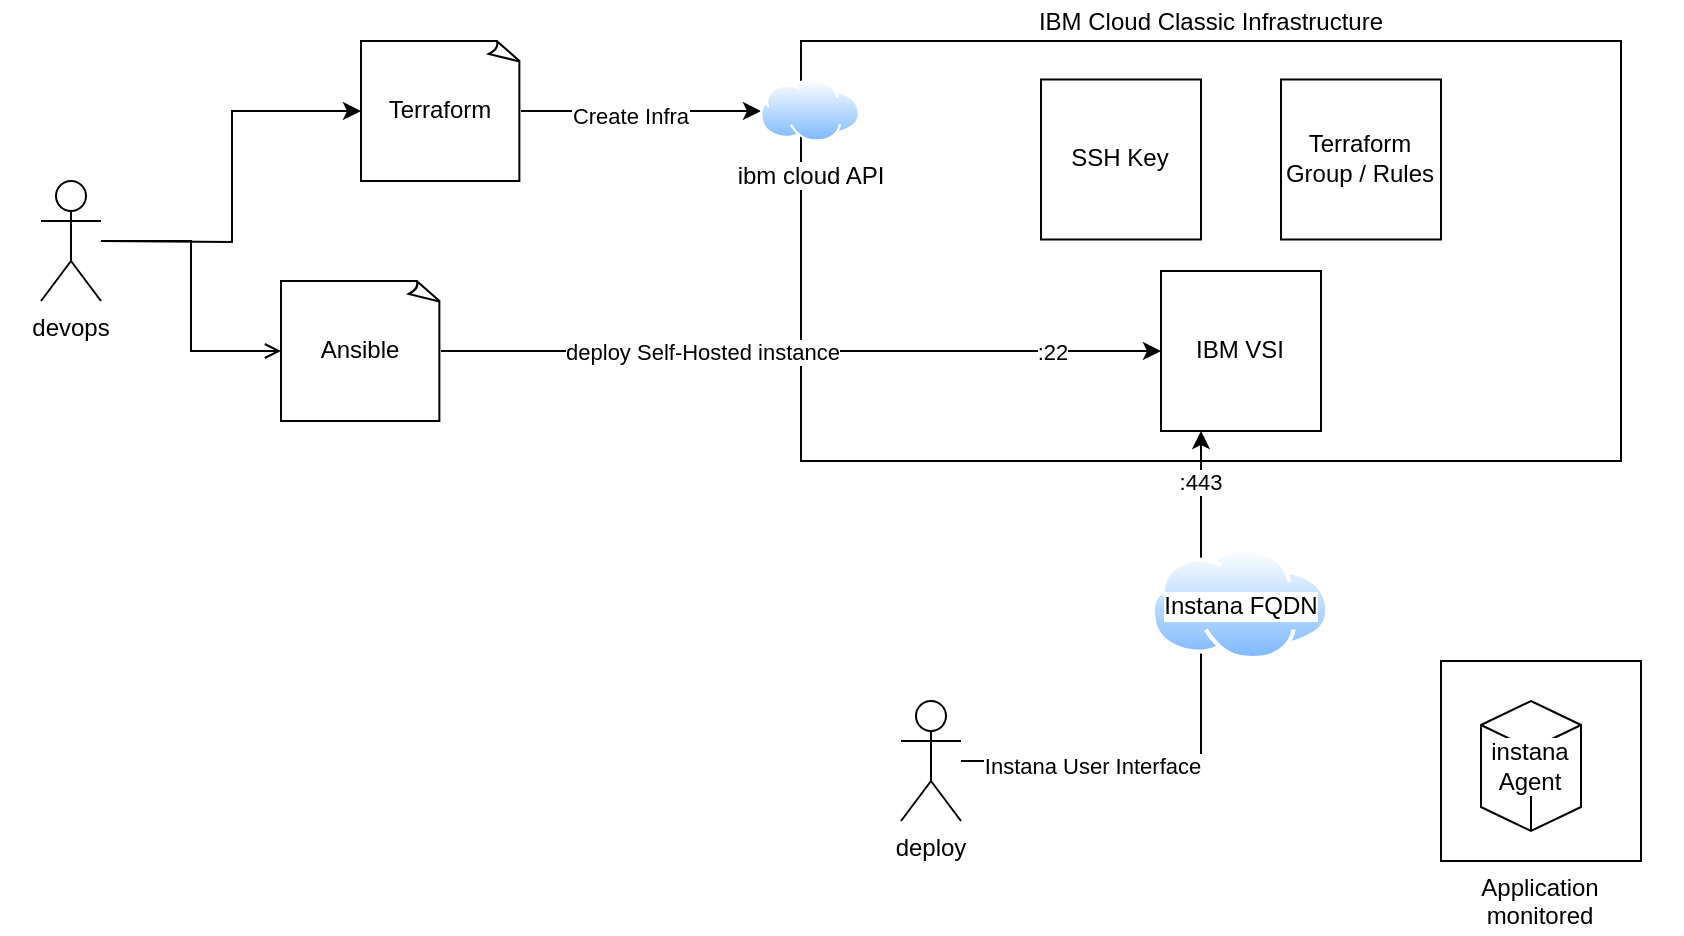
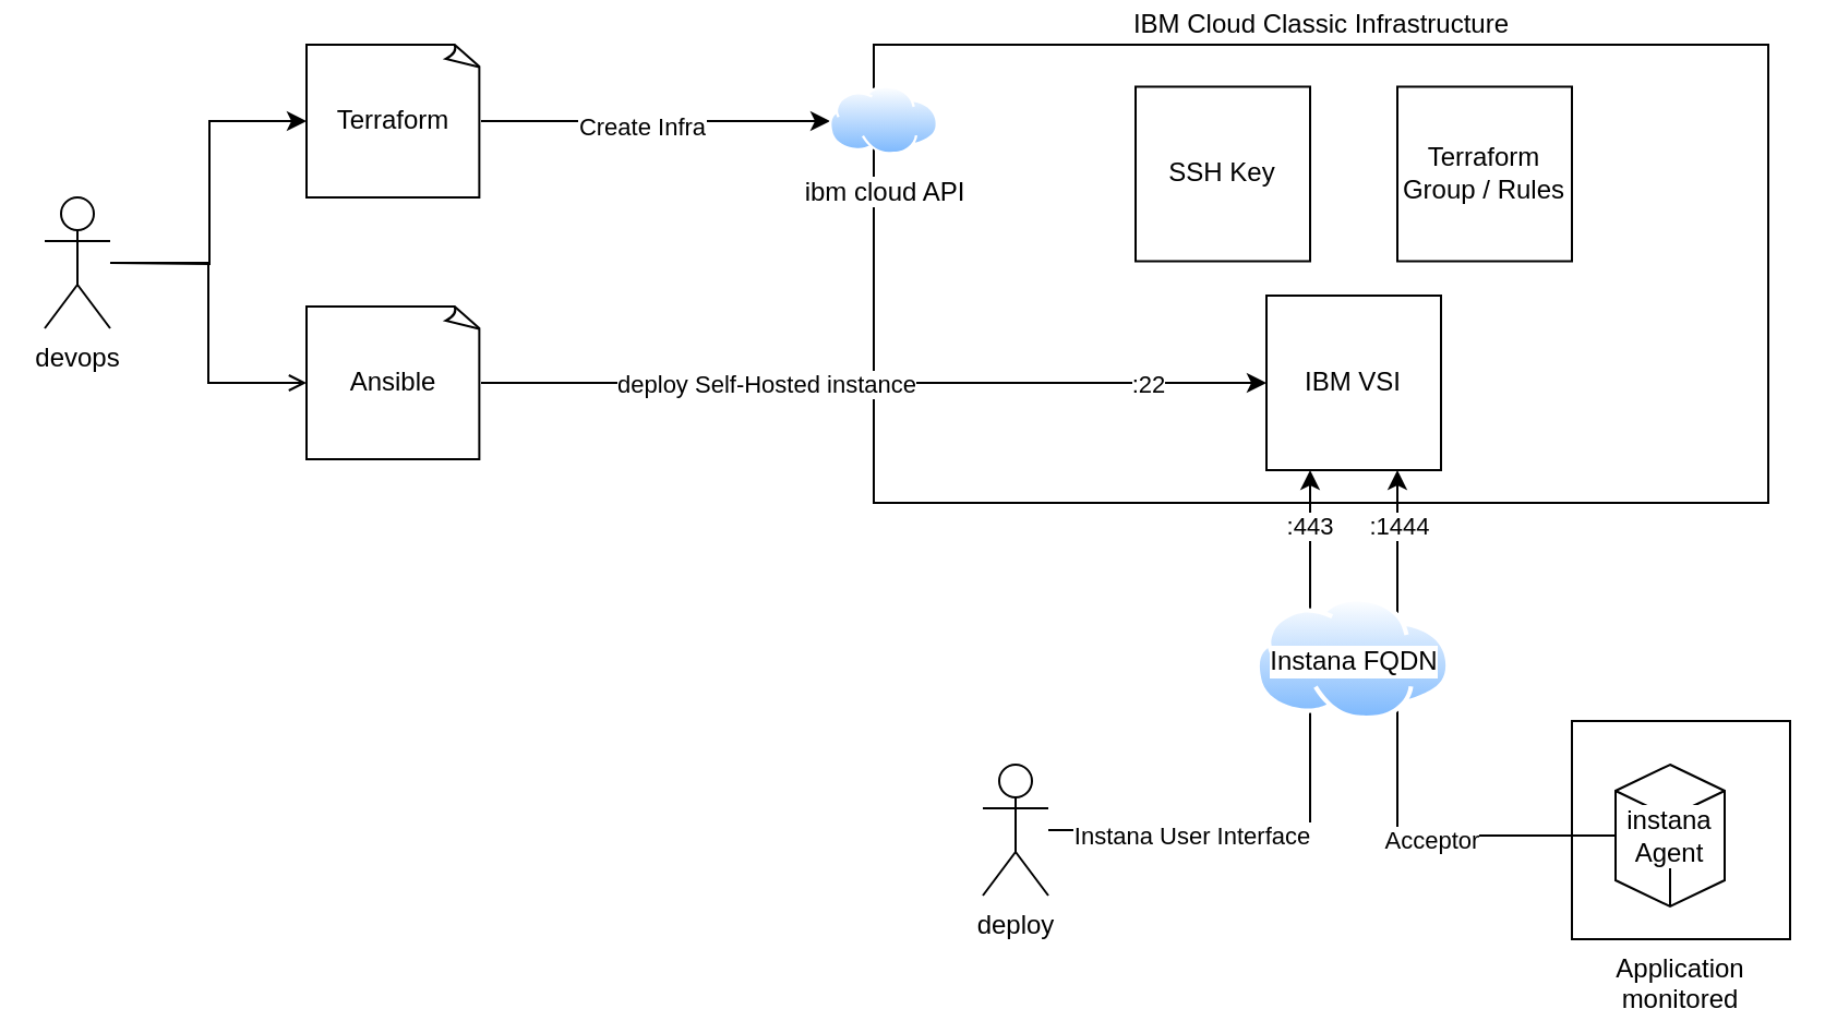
- <mxCell id="9" value="Terraform" style="whiteSpace=wrap;html=1;shape=mxgraph.basic.document;fontColor=default;strokeColor=default;fillColor=default;" vertex="1" parent="1"><mxGeometry x="180" y="20" width="80" height="70" as="geometry" /></mxCell>
+ <mxCell id="9" value="Terraform" style="whiteSpace=wrap;html=1;shape=mxgraph.basic.document;fontColor=default;strokeColor=default;fillColor=default;" vertex="1" parent="1"><mxGeometry x="140" y="20" width="80" height="70" as="geometry" /></mxCell>
+ <mxCell id="22" style="edgeStyle=orthogonalEdgeStyle;rounded=0;orthogonalLoop=1;jettySize=auto;html=1;entryX=0.75;entryY=1;entryDx=0;entryDy=0;labelBackgroundColor=default;fontColor=default;strokeColor=default;" edge="1" parent="1" source="25" target="15"><mxGeometry relative="1" as="geometry" /></mxCell>
+ <mxCell id="23" value=":1444" style="edgeLabel;html=1;align=center;verticalAlign=middle;resizable=0;points=[];fontColor=default;labelBackgroundColor=default;" vertex="1" connectable="0" parent="22"><mxGeometry x="0.798" y="-1" relative="1" as="geometry"><mxPoint x="-1" y="-2" as="offset" /></mxGeometry></mxCell>
+ <mxCell id="24" value="Acceptor" style="edgeLabel;html=1;align=center;verticalAlign=middle;resizable=0;points=[];fontColor=default;" vertex="1" connectable="0" parent="22"><mxGeometry x="-0.364" y="2" relative="1" as="geometry"><mxPoint as="offset" /></mxGeometry></mxCell>
